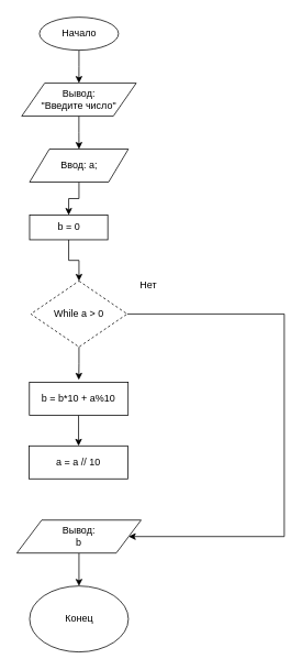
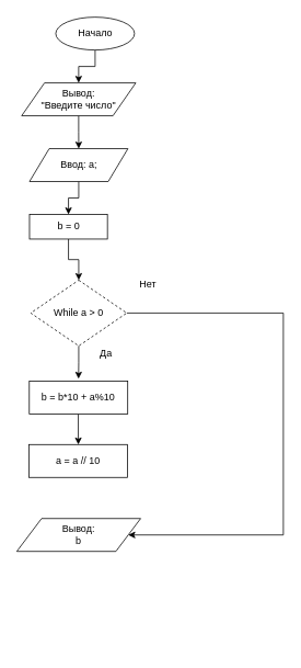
- <mxCell id="3" value="Начало" style="ellipse;whiteSpace=wrap;html=1;" vertex="1" parent="1"><mxGeometry x="47.5" width="96" height="40" as="geometry" y="20" /></mxCell>
+ <mxCell id="3" value="Начало" style="ellipse;whiteSpace=wrap;html=1;" vertex="1" parent="1"><mxGeometry x="67.5" y="20" width="96" height="40" as="geometry" /></mxCell>
+ <mxCell id="20" value="Да" style="text;html=1;strokeColor=none;fillColor=none;align=center;verticalAlign=middle;whiteSpace=wrap;rounded=0;" vertex="1" parent="1"><mxGeometry x="109" y="420" width="40" height="20" as="geometry" /></mxCell>
- <mxCell id="16" style="edgeStyle=orthogonalEdgeStyle;rounded=0;orthogonalLoop=1;jettySize=auto;html=1;entryX=0.5;entryY=0;entryDx=0;entryDy=0;" edge="1" parent="1" source="17" target="11"><mxGeometry relative="1" as="geometry" /></mxCell>
- <mxCell id="11" value="Конец" style="ellipse;whiteSpace=wrap;html=1;" vertex="1" parent="1"><mxGeometry x="35.5" y="710" width="120" height="80" as="geometry" /></mxCell>
